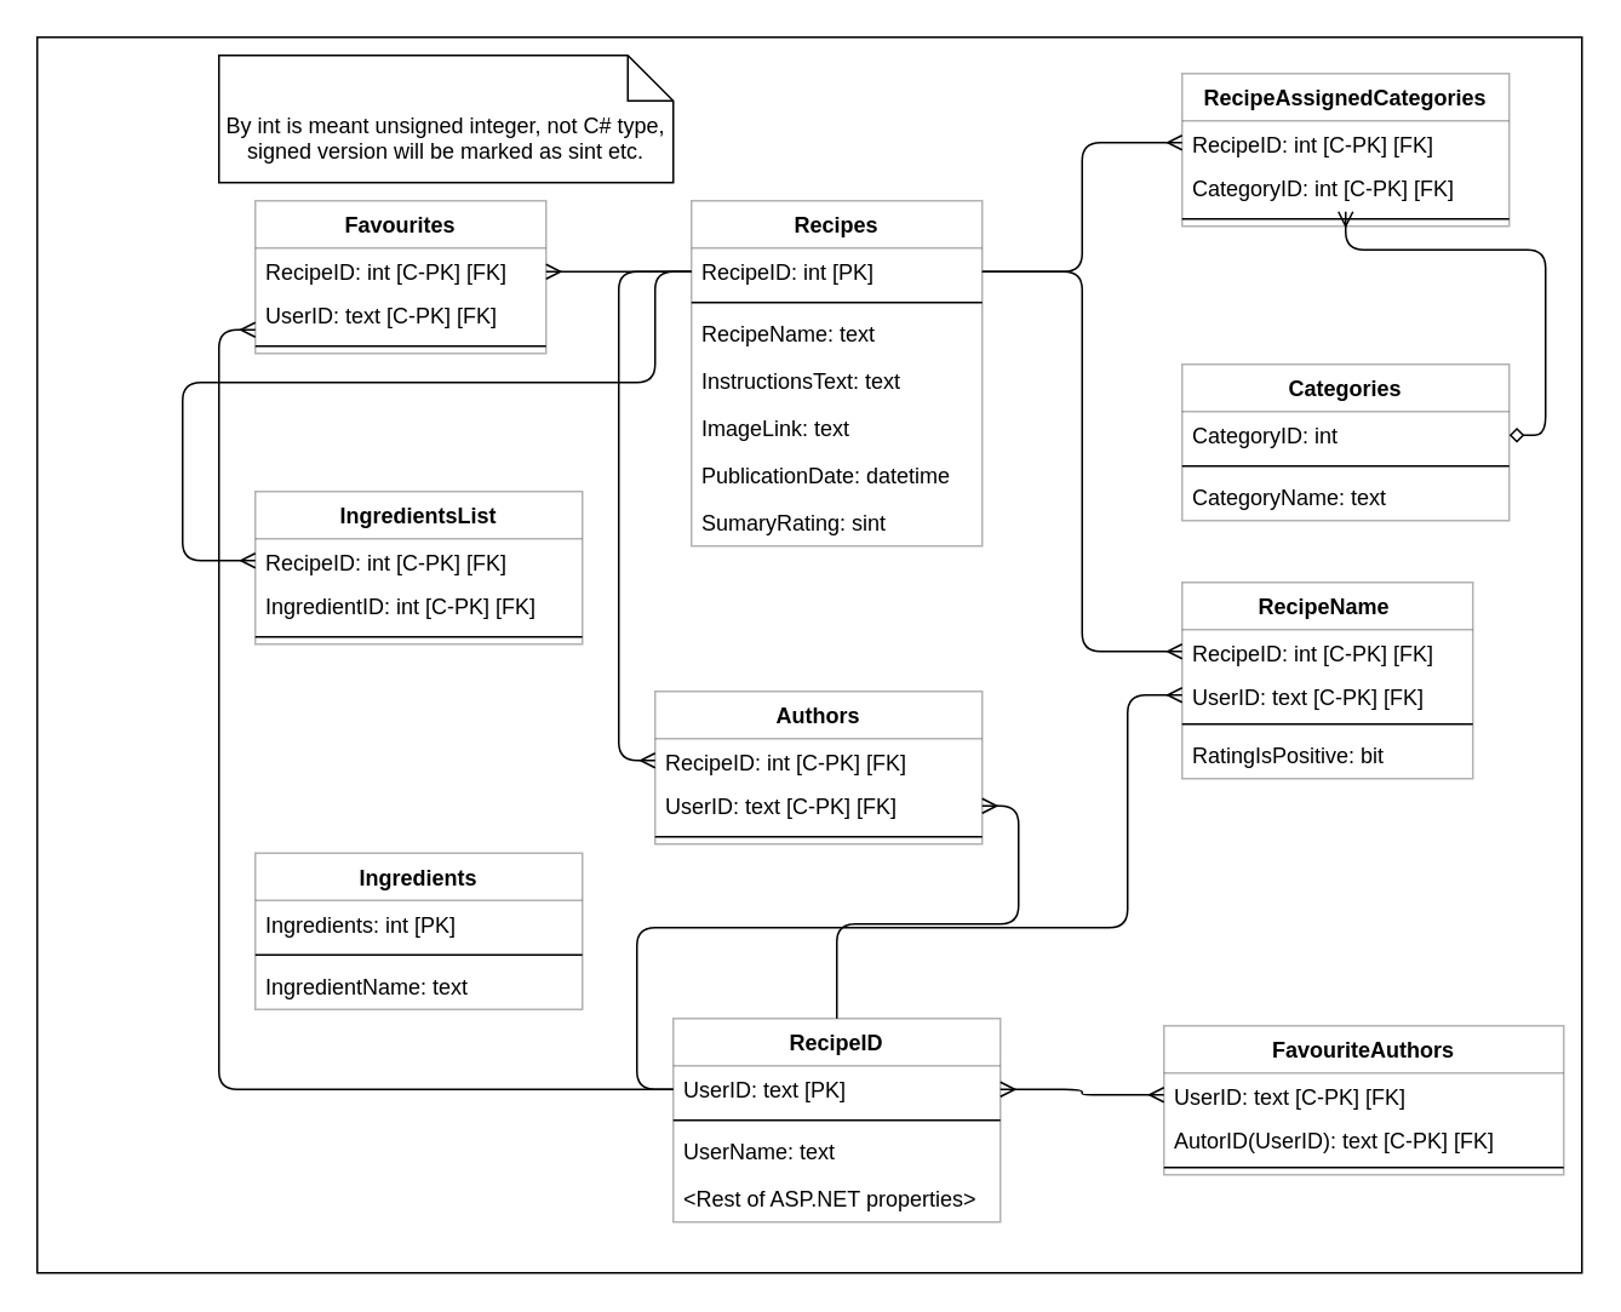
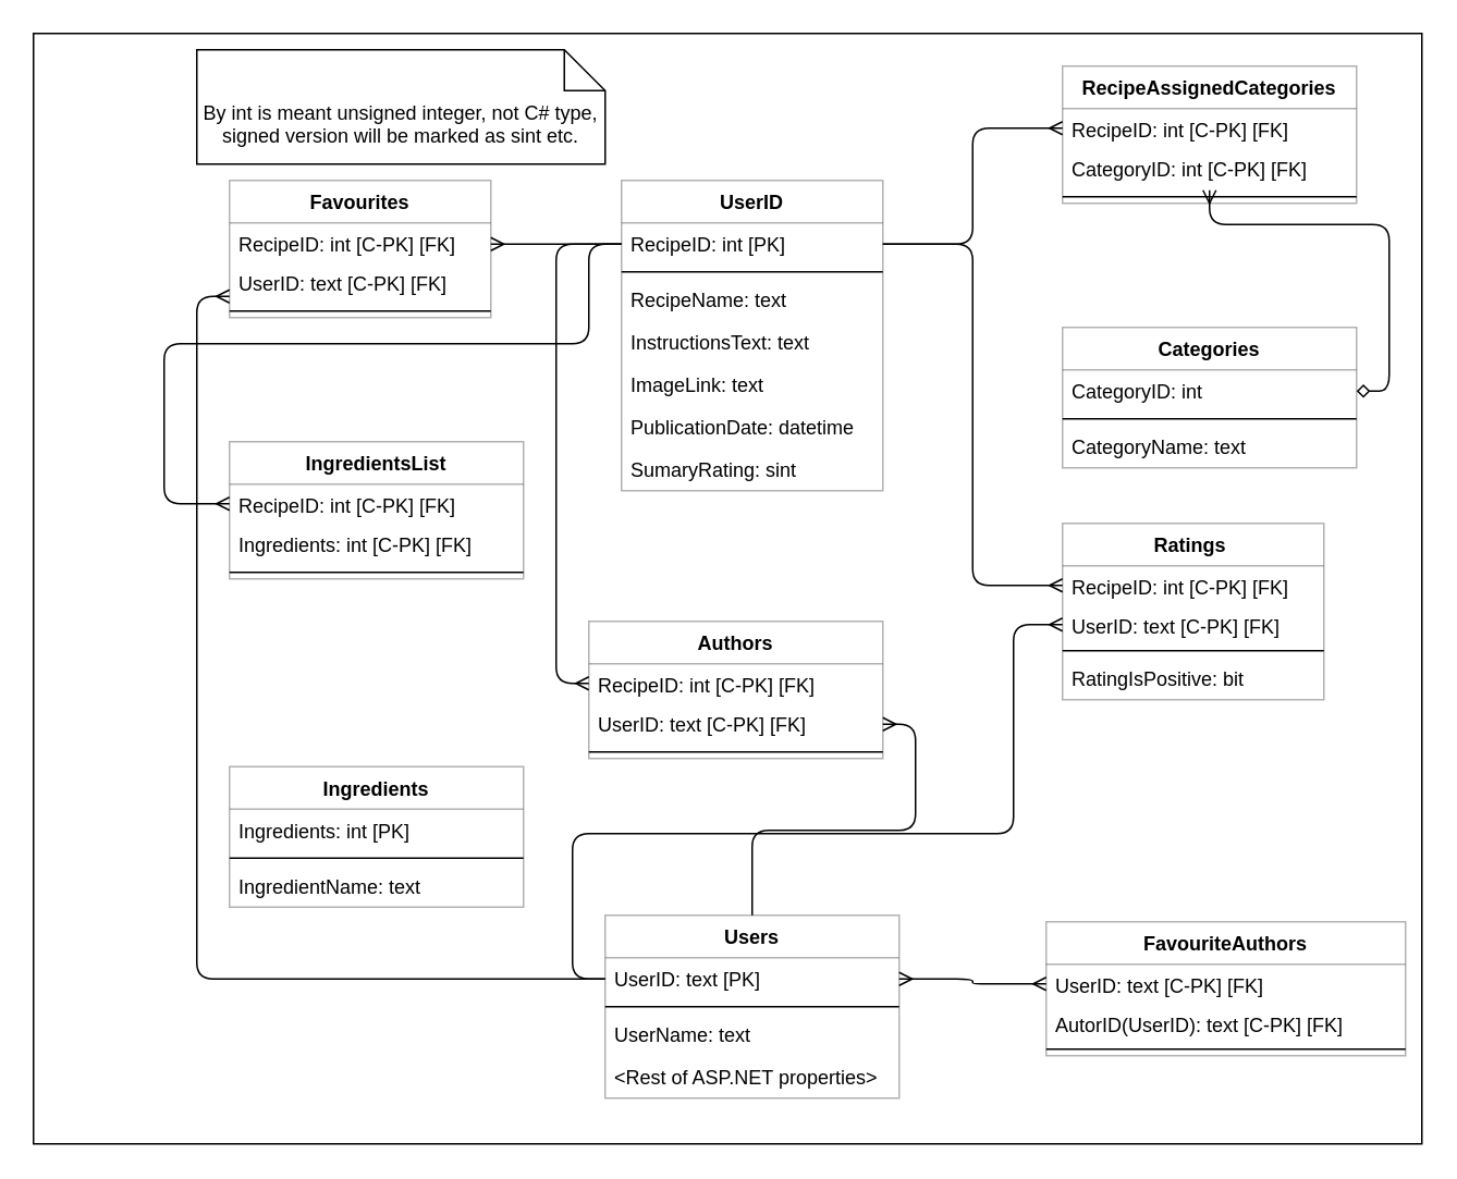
- <mxCell id="3" value="Recipes" style="swimlane;fontStyle=1;align=center;verticalAlign=top;childLayout=stackLayout;horizontal=1;startSize=26;horizontalStack=0;resizeParent=1;resizeParentMax=0;resizeLast=0;collapsible=1;marginBottom=0;opacity=30;" parent="1" vertex="1"><mxGeometry x="380" y="110" width="160" height="190" as="geometry" /></mxCell>
+ <mxCell id="3" value="UserID" style="swimlane;fontStyle=1;align=center;verticalAlign=top;childLayout=stackLayout;horizontal=1;startSize=26;horizontalStack=0;resizeParent=1;resizeParentMax=0;resizeLast=0;collapsible=1;marginBottom=0;opacity=30;" parent="1" vertex="1"><mxGeometry x="380" y="110" width="160" height="190" as="geometry" /></mxCell>
- <mxCell id="52" value="IngredientID: int [C-PK] [FK]" style="text;strokeColor=none;fillColor=none;align=left;verticalAlign=top;spacingLeft=4;spacingRight=4;overflow=hidden;rotatable=0;points=[[0,0.5],[1,0.5]];portConstraint=eastwest;" parent="50" vertex="1"><mxGeometry y="50" width="180" height="26" as="geometry" /></mxCell>
+ <mxCell id="52" value="Ingredients: int [C-PK] [FK]" style="text;strokeColor=none;fillColor=none;align=left;verticalAlign=top;spacingLeft=4;spacingRight=4;overflow=hidden;rotatable=0;points=[[0,0.5],[1,0.5]];portConstraint=eastwest;" parent="50" vertex="1"><mxGeometry y="50" width="180" height="26" as="geometry" /></mxCell>
- <mxCell id="28" value="RecipeName &#10;" style="swimlane;fontStyle=1;align=center;verticalAlign=top;childLayout=stackLayout;horizontal=1;startSize=26;horizontalStack=0;resizeParent=1;resizeParentMax=0;resizeLast=0;collapsible=1;marginBottom=0;opacity=30;" parent="1" vertex="1"><mxGeometry x="650" y="320" width="160" height="108" as="geometry" /></mxCell>
+ <mxCell id="28" value="Ratings &#10;" style="swimlane;fontStyle=1;align=center;verticalAlign=top;childLayout=stackLayout;horizontal=1;startSize=26;horizontalStack=0;resizeParent=1;resizeParentMax=0;resizeLast=0;collapsible=1;marginBottom=0;opacity=30;" parent="1" vertex="1"><mxGeometry x="650" y="320" width="160" height="108" as="geometry" /></mxCell>
- <mxCell id="15" value="RecipeID" style="swimlane;fontStyle=1;align=center;verticalAlign=top;childLayout=stackLayout;horizontal=1;startSize=26;horizontalStack=0;resizeParent=1;resizeParentMax=0;resizeLast=0;collapsible=1;marginBottom=0;opacity=30;" parent="1" vertex="1"><mxGeometry x="370" y="560" width="180" height="112" as="geometry" /></mxCell>
+ <mxCell id="15" value="Users" style="swimlane;fontStyle=1;align=center;verticalAlign=top;childLayout=stackLayout;horizontal=1;startSize=26;horizontalStack=0;resizeParent=1;resizeParentMax=0;resizeLast=0;collapsible=1;marginBottom=0;opacity=30;" parent="1" vertex="1"><mxGeometry x="370" y="560" width="180" height="112" as="geometry" /></mxCell>
